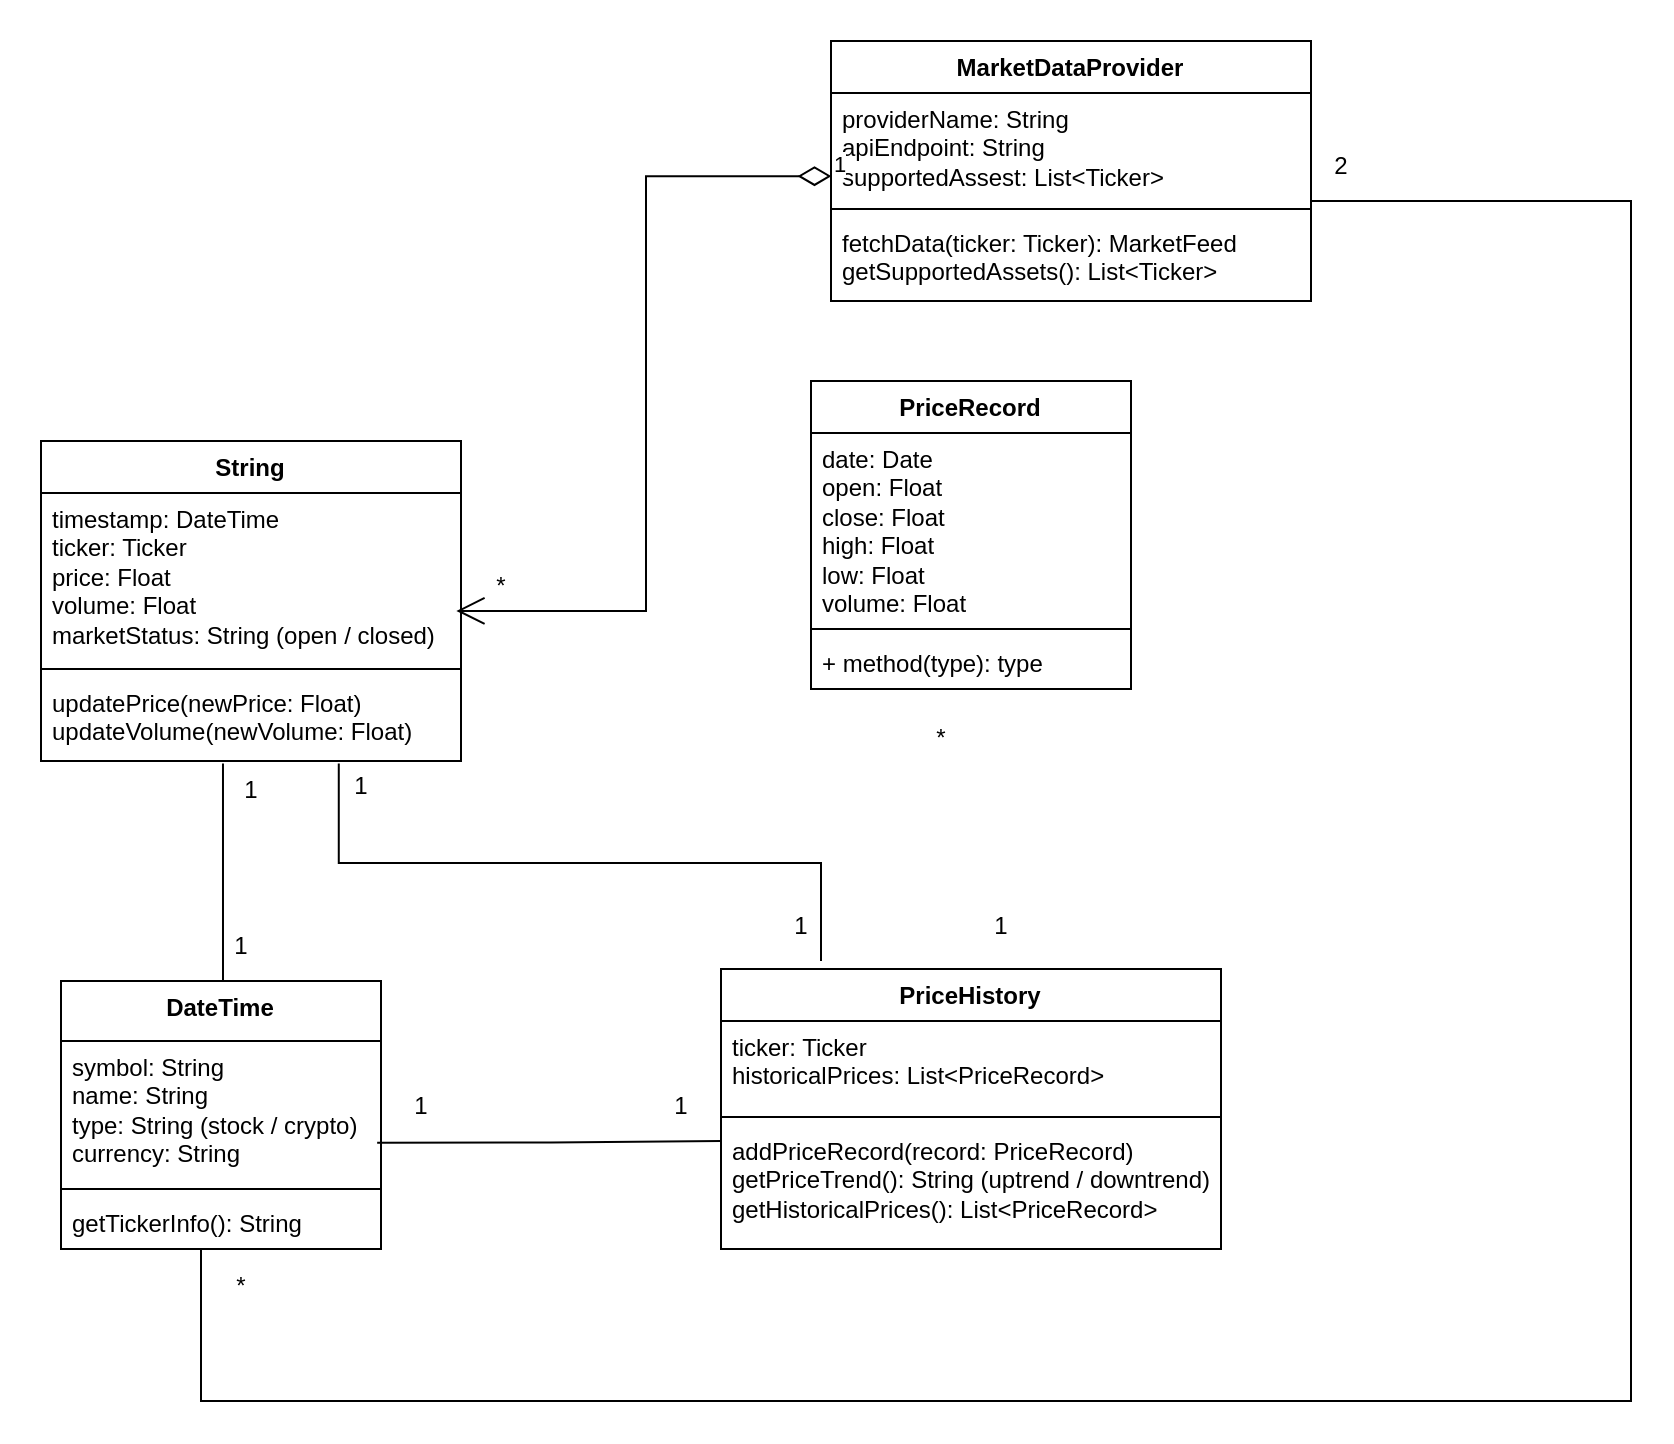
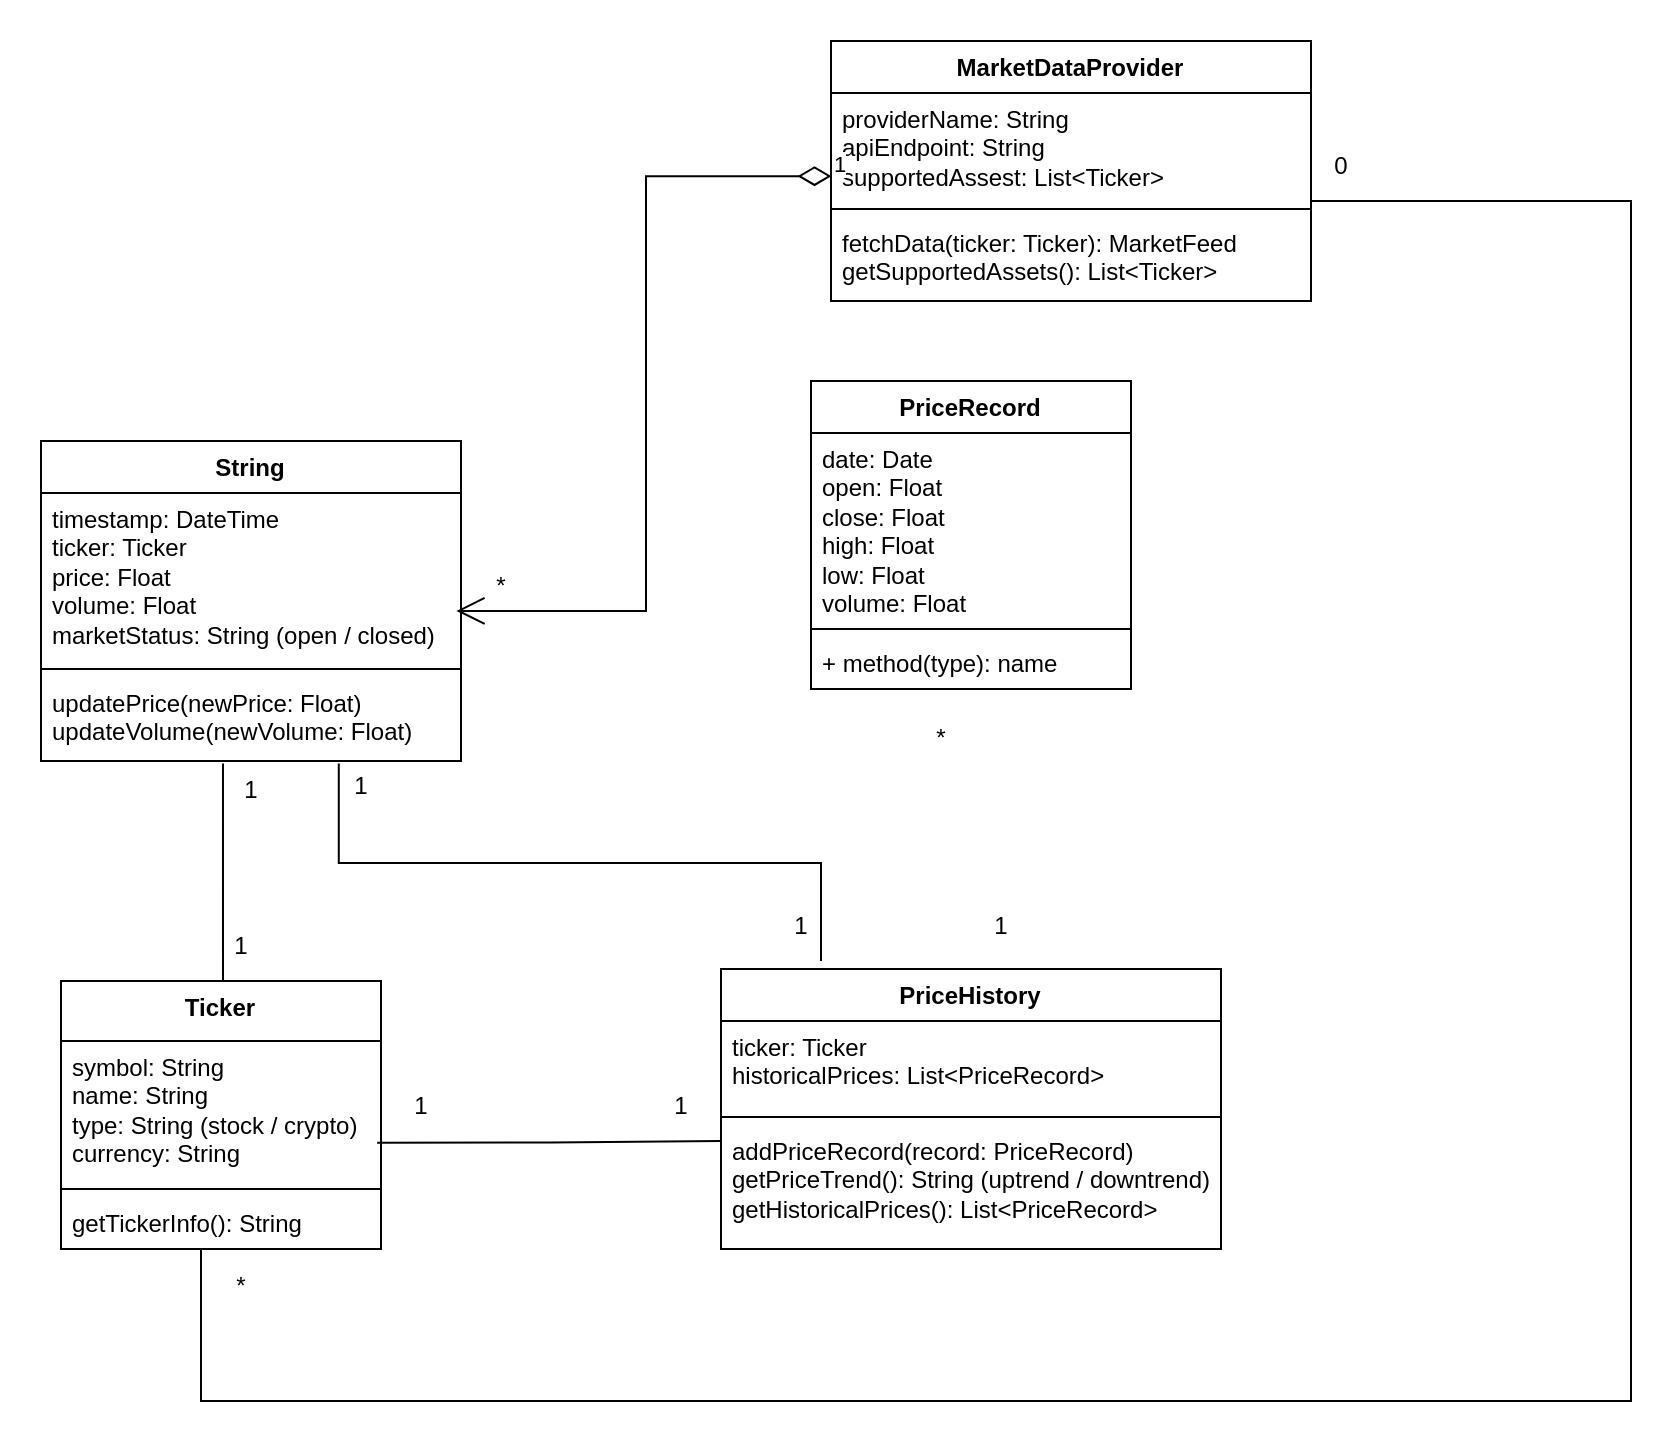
- <mxCell id="36" value="2" style="text;html=1;align=center;verticalAlign=middle;resizable=0;points=[];autosize=1;strokeColor=none;fillColor=none;" vertex="1" parent="1"><mxGeometry x="655" y="68" width="30" height="30" as="geometry" /></mxCell>
+ <mxCell id="36" value="0" style="text;html=1;align=center;verticalAlign=middle;resizable=0;points=[];autosize=1;strokeColor=none;fillColor=none;" vertex="1" parent="1"><mxGeometry x="655" y="68" width="30" height="30" as="geometry" /></mxCell>
- <mxCell id="17" value="+ method(type): type" style="text;strokeColor=none;fillColor=none;align=left;verticalAlign=top;spacingLeft=4;spacingRight=4;overflow=hidden;rotatable=0;points=[[0,0.5],[1,0.5]];portConstraint=eastwest;whiteSpace=wrap;html=1;" vertex="1" parent="14"><mxGeometry y="128" width="160" height="26" as="geometry" /></mxCell>
+ <mxCell id="17" value="+ method(type): name" style="text;strokeColor=none;fillColor=none;align=left;verticalAlign=top;spacingLeft=4;spacingRight=4;overflow=hidden;rotatable=0;points=[[0,0.5],[1,0.5]];portConstraint=eastwest;whiteSpace=wrap;html=1;" vertex="1" parent="14"><mxGeometry y="128" width="160" height="26" as="geometry" /></mxCell>
- <mxCell id="18" value="DateTime" style="swimlane;fontStyle=1;align=center;verticalAlign=top;childLayout=stackLayout;horizontal=1;startSize=30;horizontalStack=0;resizeParent=1;resizeParentMax=0;resizeLast=0;collapsible=1;marginBottom=0;whiteSpace=wrap;html=1;" vertex="1" parent="1"><mxGeometry x="30" y="490" width="160" height="134" as="geometry" /></mxCell>
+ <mxCell id="18" value="Ticker" style="swimlane;fontStyle=1;align=center;verticalAlign=top;childLayout=stackLayout;horizontal=1;startSize=30;horizontalStack=0;resizeParent=1;resizeParentMax=0;resizeLast=0;collapsible=1;marginBottom=0;whiteSpace=wrap;html=1;" vertex="1" parent="1"><mxGeometry x="30" y="490" width="160" height="134" as="geometry" /></mxCell>
